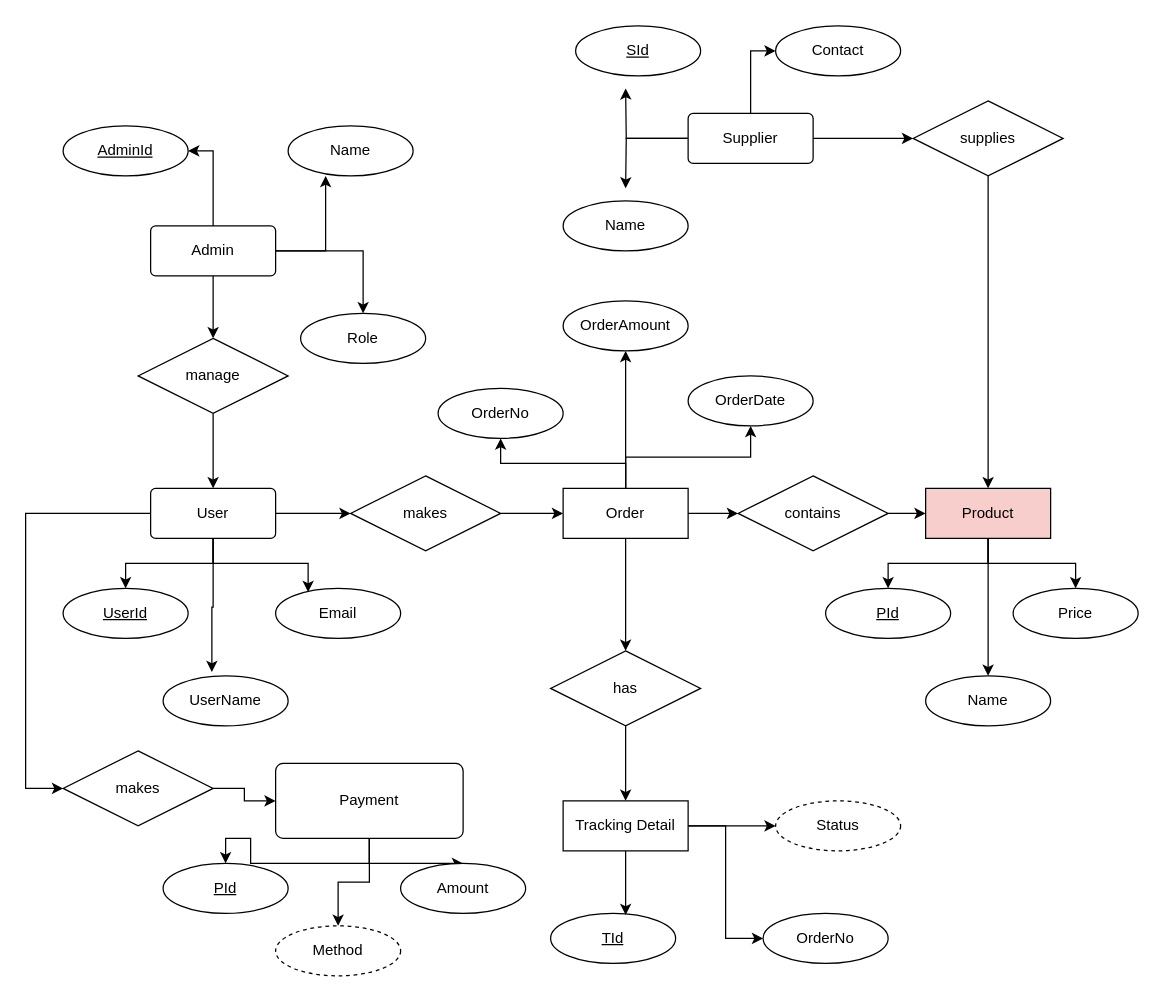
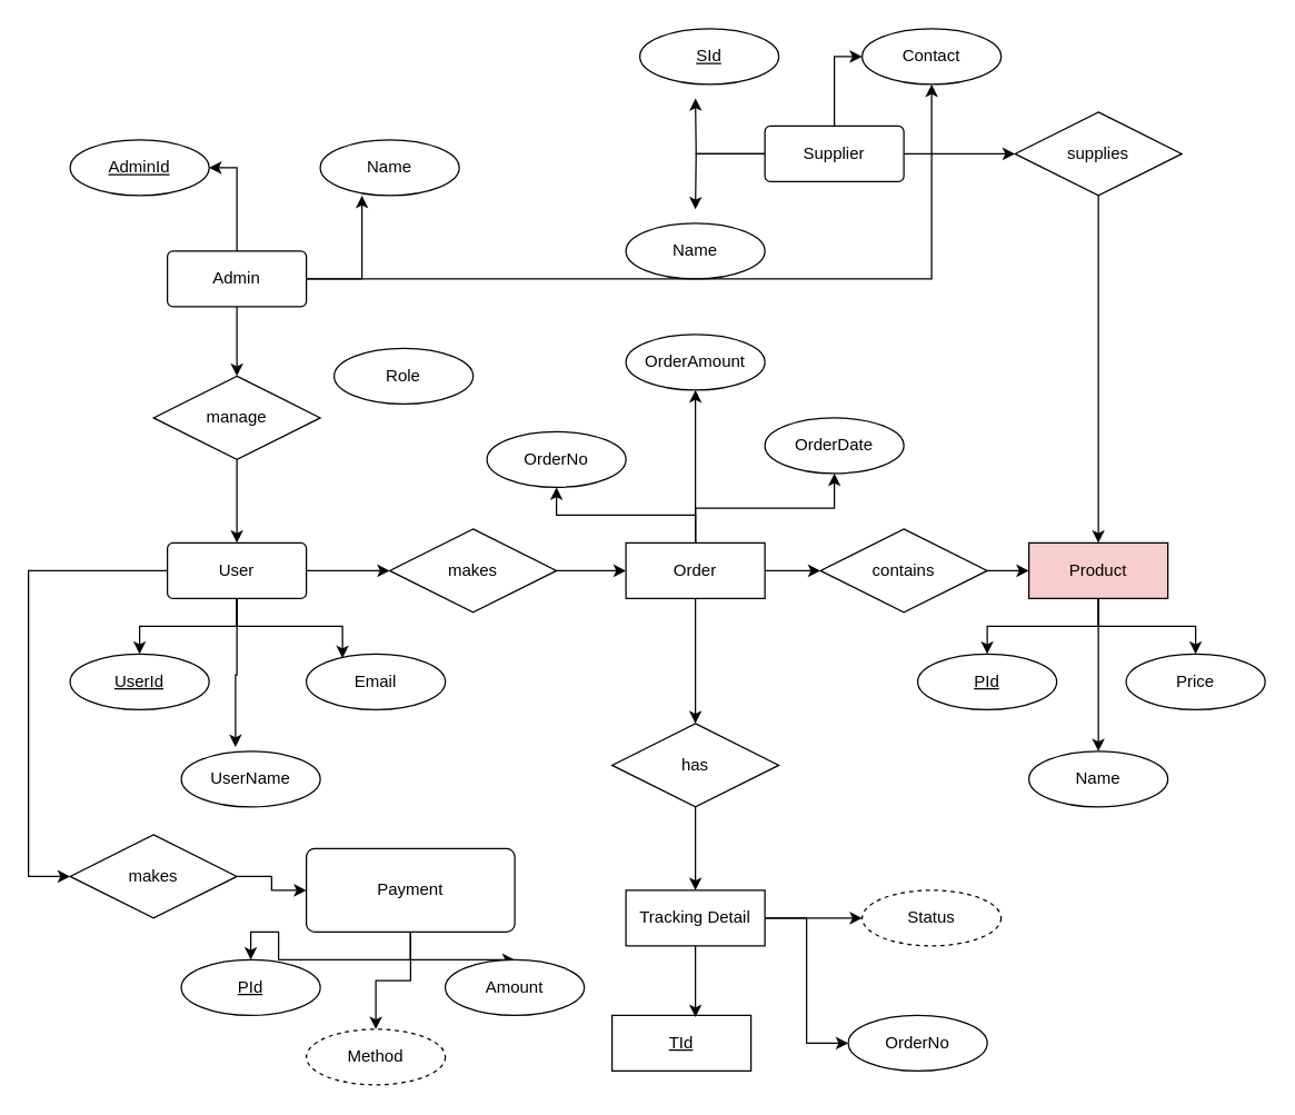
- <mxCell id="60" style="edgeStyle=orthogonalEdgeStyle;rounded=0;orthogonalLoop=1;jettySize=auto;html=1;labelBackgroundColor=none;fontColor=default;" parent="1" source="62" target="65" edge="1"><mxGeometry relative="1" as="geometry" /></mxCell>
+ <mxCell id="60" style="edgeStyle=orthogonalEdgeStyle;rounded=0;orthogonalLoop=1;jettySize=auto;html=1;labelBackgroundColor=none;fontColor=default;" parent="1" source="62" target="49" edge="1"><mxGeometry relative="1" as="geometry" /></mxCell>
- <mxCell id="55" value="TId" style="ellipse;whiteSpace=wrap;html=1;align=center;fontStyle=4;labelBackgroundColor=none;" parent="1" vertex="1"><mxGeometry x="440" y="730" width="100" height="40" as="geometry" /></mxCell>
+ <mxCell id="55" value="TId" style="whiteSpace=wrap;html=1;align=center;fontStyle=4;labelBackgroundColor=none;rounded=0;" parent="1" vertex="1"><mxGeometry x="440" y="730" width="100" height="40" as="geometry" /></mxCell>
